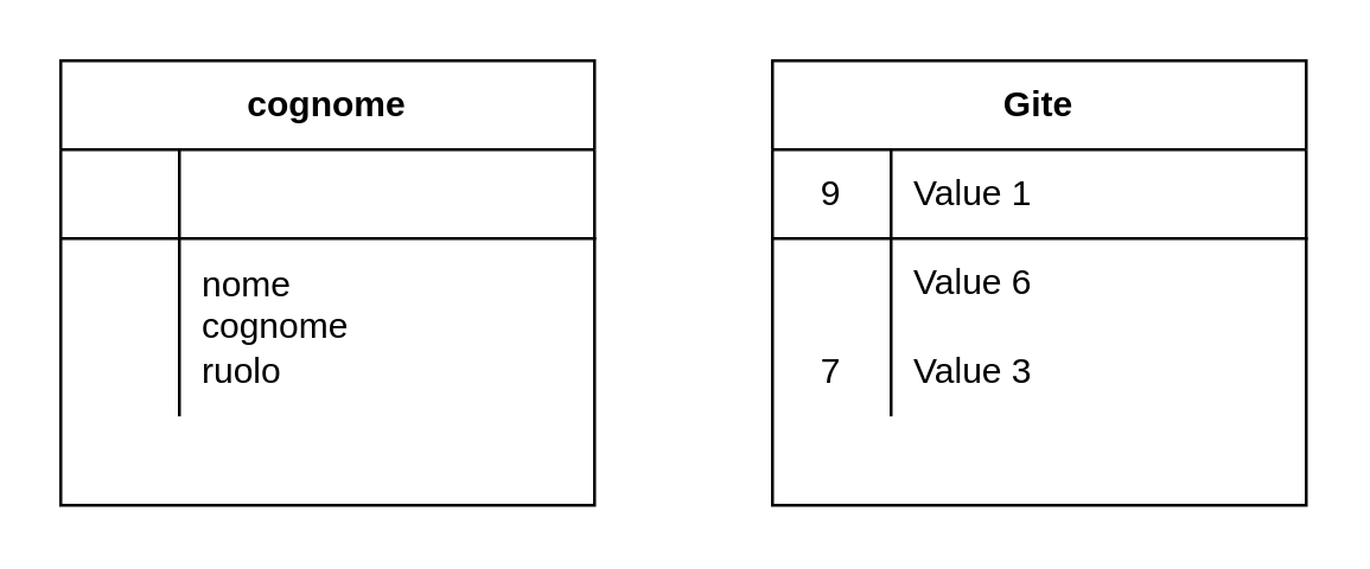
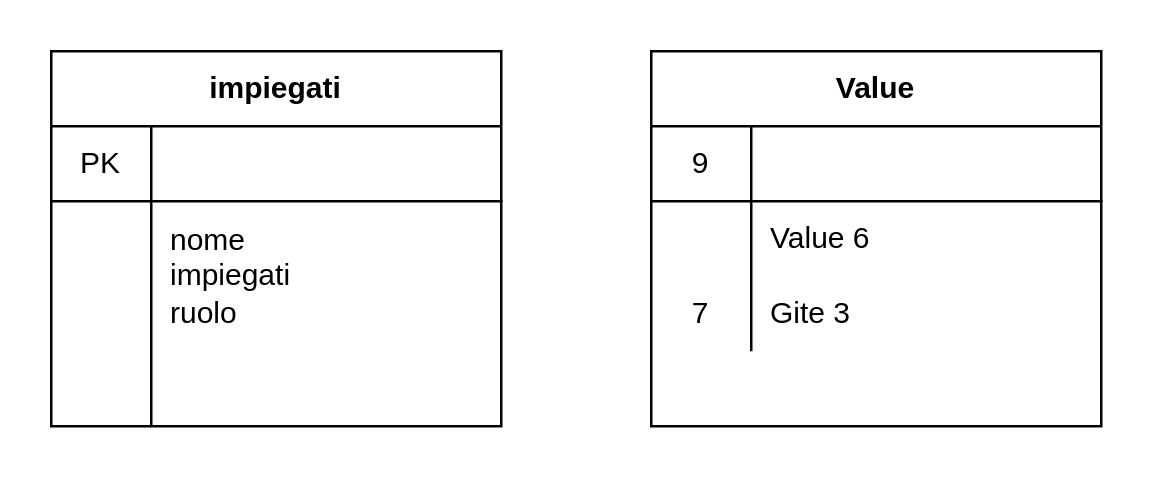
- <mxCell id="2" value="&lt;font style=&quot;vertical-align: inherit&quot;&gt;&lt;font style=&quot;vertical-align: inherit&quot;&gt;cognome&lt;/font&gt;&lt;/font&gt;" style="shape=table;html=1;whiteSpace=wrap;startSize=30;container=1;collapsible=0;childLayout=tableLayout;fixedRows=1;rowLines=0;fontStyle=1;align=center;" vertex="1" parent="1"><mxGeometry x="20" y="20" width="180" height="150" as="geometry" /></mxCell>
+ <mxCell id="2" value="&lt;font style=&quot;vertical-align: inherit&quot;&gt;&lt;font style=&quot;vertical-align: inherit&quot;&gt;impiegati&lt;/font&gt;&lt;/font&gt;" style="shape=table;html=1;whiteSpace=wrap;startSize=30;container=1;collapsible=0;childLayout=tableLayout;fixedRows=1;rowLines=0;fontStyle=1;align=center;" vertex="1" parent="1"><mxGeometry x="20" y="20" width="180" height="150" as="geometry" /></mxCell>
- <mxCell id="11" value="Gite" style="shape=table;html=1;whiteSpace=wrap;startSize=30;container=1;collapsible=0;childLayout=tableLayout;fixedRows=1;rowLines=0;fontStyle=1;align=center;" vertex="1" parent="1"><mxGeometry x="260" y="20" width="180" height="150" as="geometry" /></mxCell>
+ <mxCell id="11" value="Value" style="shape=table;html=1;whiteSpace=wrap;startSize=30;container=1;collapsible=0;childLayout=tableLayout;fixedRows=1;rowLines=0;fontStyle=1;align=center;" vertex="1" parent="1"><mxGeometry x="260" y="20" width="180" height="150" as="geometry" /></mxCell>
+ <mxCell id="4" value="&lt;font style=&quot;vertical-align: inherit&quot;&gt;&lt;font style=&quot;vertical-align: inherit&quot;&gt;PK&lt;/font&gt;&lt;/font&gt;" style="shape=partialRectangle;html=1;whiteSpace=wrap;connectable=0;fillColor=none;top=0;left=0;bottom=0;right=0;overflow=hidden;" vertex="1" parent="3"><mxGeometry width="40" height="30" as="geometry" /></mxCell>
- <mxCell id="14" value="Value 1" style="shape=partialRectangle;html=1;whiteSpace=wrap;connectable=0;fillColor=none;top=0;left=0;bottom=0;right=0;align=left;spacingLeft=6;overflow=hidden;" vertex="1" parent="12"><mxGeometry x="40" width="140" height="30" as="geometry" /></mxCell>
- <mxCell id="7" value="&lt;font style=&quot;vertical-align: inherit&quot;&gt;&lt;font style=&quot;vertical-align: inherit&quot;&gt;nome&lt;/font&gt;&lt;/font&gt;&lt;br&gt;&lt;font style=&quot;vertical-align: inherit&quot;&gt;&lt;font style=&quot;vertical-align: inherit&quot;&gt; cognome&lt;br&gt;&lt;/font&gt;&lt;/font&gt;ruolo" style="shape=partialRectangle;html=1;whiteSpace=wrap;connectable=0;fillColor=none;top=0;left=0;bottom=0;right=0;align=left;spacingLeft=6;overflow=hidden;" vertex="1" parent="5"><mxGeometry x="40" width="140" height="60" as="geometry" /></mxCell>
+ <mxCell id="7" value="&lt;font style=&quot;vertical-align: inherit&quot;&gt;&lt;font style=&quot;vertical-align: inherit&quot;&gt;nome&lt;/font&gt;&lt;/font&gt;&lt;br&gt;&lt;font style=&quot;vertical-align: inherit&quot;&gt;&lt;font style=&quot;vertical-align: inherit&quot;&gt; impiegati&lt;br&gt;&lt;/font&gt;&lt;/font&gt;ruolo" style="shape=partialRectangle;html=1;whiteSpace=wrap;connectable=0;fillColor=none;top=0;left=0;bottom=0;right=0;align=left;spacingLeft=6;overflow=hidden;" vertex="1" parent="5"><mxGeometry x="40" width="140" height="60" as="geometry" /></mxCell>
- <mxCell id="19" value="Value 3" style="shape=partialRectangle;html=1;whiteSpace=wrap;connectable=0;fillColor=none;top=0;left=0;bottom=0;right=0;align=left;spacingLeft=6;overflow=hidden;" vertex="1" parent="17"><mxGeometry x="40" width="140" height="30" as="geometry" /></mxCell>
+ <mxCell id="19" value="Gite 3" style="shape=partialRectangle;html=1;whiteSpace=wrap;connectable=0;fillColor=none;top=0;left=0;bottom=0;right=0;align=left;spacingLeft=6;overflow=hidden;" vertex="1" parent="17"><mxGeometry x="40" width="140" height="30" as="geometry" /></mxCell>
